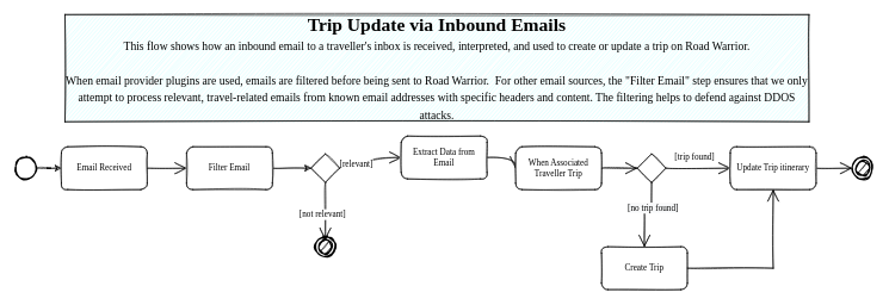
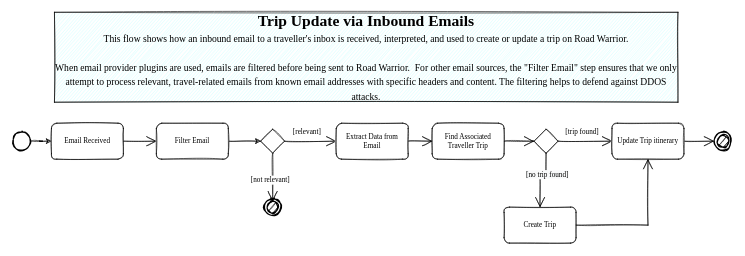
- <mxCell id="12" value="Extract Data from Email" style="rounded=1;whiteSpace=wrap;html=1;sketch=1;hachureGap=4;fontFamily=Architects Daughter;fontSource=https%3A%2F%2Ffonts.googleapis.com%2Fcss%3Ffamily%3DArchitects%2BDaughter;fontSize=12;" parent="1" vertex="1"><mxGeometry x="560" y="190" width="120" height="60" as="geometry" /></mxCell>
+ <mxCell id="12" value="Extract Data from Email" style="rounded=1;whiteSpace=wrap;html=1;sketch=1;hachureGap=4;fontFamily=Architects Daughter;fontSource=https%3A%2F%2Ffonts.googleapis.com%2Fcss%3Ffamily%3DArchitects%2BDaughter;fontSize=12;" parent="1" vertex="1"><mxGeometry x="560" y="205" width="120" height="60" as="geometry" /></mxCell>
- <mxCell id="14" value="When Associated Traveller Trip" style="rounded=1;whiteSpace=wrap;html=1;sketch=1;hachureGap=4;fontFamily=Architects Daughter;fontSource=https%3A%2F%2Ffonts.googleapis.com%2Fcss%3Ffamily%3DArchitects%2BDaughter;fontSize=12;" parent="1" vertex="1"><mxGeometry x="720" y="205" width="120" height="60" as="geometry" /></mxCell>
+ <mxCell id="14" value="Find Associated Traveller Trip" style="rounded=1;whiteSpace=wrap;html=1;sketch=1;hachureGap=4;fontFamily=Architects Daughter;fontSource=https%3A%2F%2Ffonts.googleapis.com%2Fcss%3Ffamily%3DArchitects%2BDaughter;fontSize=12;" parent="1" vertex="1"><mxGeometry x="720" y="205" width="120" height="60" as="geometry" /></mxCell>
